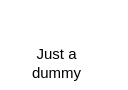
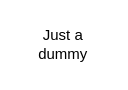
- <mxCell id="2" value="Just a dummy" style="text;html=1;strokeColor=none;fillColor=none;align=center;verticalAlign=middle;whiteSpace=wrap;rounded=0;" vertex="1" parent="1"><mxGeometry x="15" y="35" width="60" height="30" as="geometry" /></mxCell>
+ <mxCell id="2" value="Just a dummy" style="text;html=1;strokeColor=none;fillColor=none;align=center;verticalAlign=middle;whiteSpace=wrap;rounded=0;" vertex="1" parent="1"><mxGeometry x="20" y="20" width="60" height="30" as="geometry" /></mxCell>
